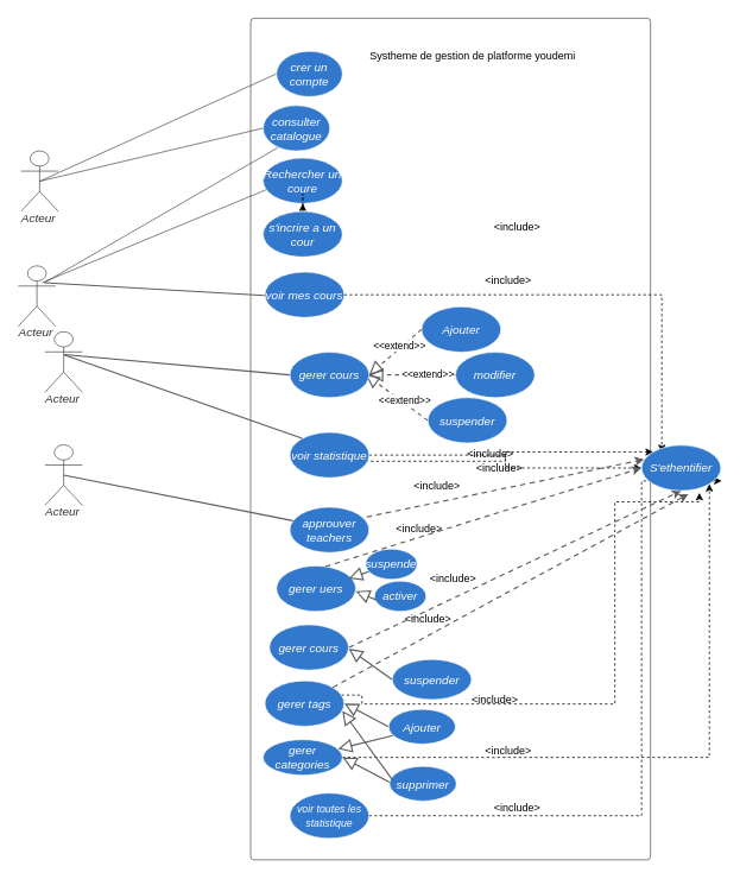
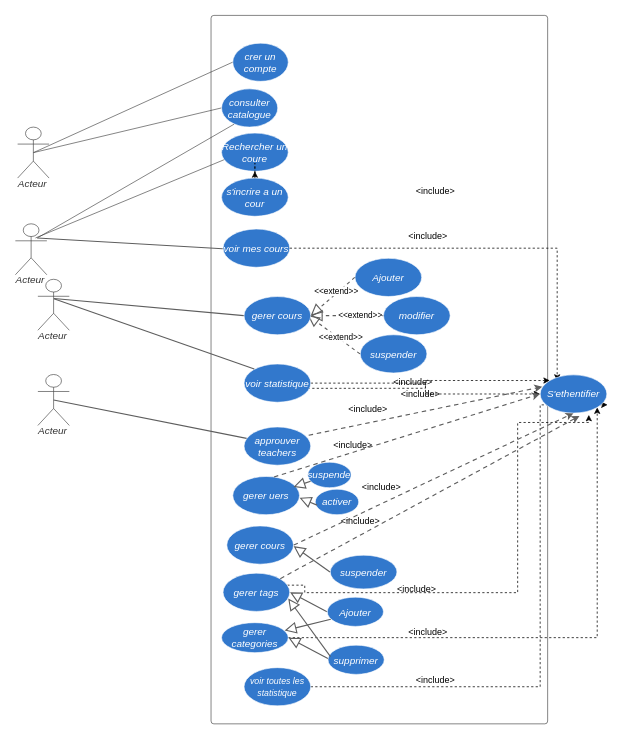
- <mxCell id="68" value="Systheme de gestion de platforme youdemi" style="text;html=1;align=center;verticalAlign=middle;resizable=0;points=[];autosize=1;strokeColor=none;fillColor=none;" parent="1" vertex="1"><mxGeometry x="405" y="48" width="250" height="30" as="geometry" /></mxCell>
